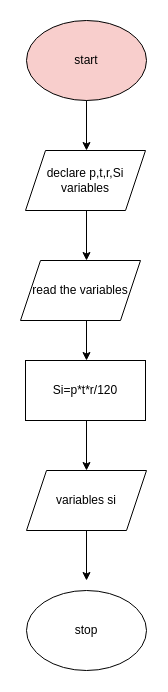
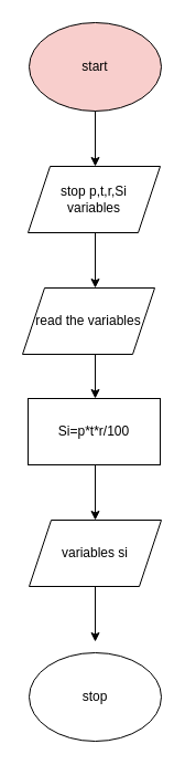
- <mxCell id="4" value="declare p,t,r,Si&lt;br&gt;variables" style="shape=parallelogram;perimeter=parallelogramPerimeter;whiteSpace=wrap;html=1;fixedSize=1;" vertex="1" parent="1"><mxGeometry x="25" y="150" width="120" height="60" as="geometry" /></mxCell>
+ <mxCell id="4" value="stop p,t,r,Si&lt;br&gt;variables" style="shape=parallelogram;perimeter=parallelogramPerimeter;whiteSpace=wrap;html=1;fixedSize=1;" vertex="1" parent="1"><mxGeometry x="25" y="150" width="120" height="60" as="geometry" /></mxCell>
- <mxCell id="8" value="Si=p*t*r/120" style="rounded=0;whiteSpace=wrap;html=1;" vertex="1" parent="1"><mxGeometry x="25" y="360" width="120" height="60" as="geometry" /></mxCell>
+ <mxCell id="8" value="Si=p*t*r/100" style="rounded=0;whiteSpace=wrap;html=1;" vertex="1" parent="1"><mxGeometry x="25" y="360" width="120" height="60" as="geometry" /></mxCell>
